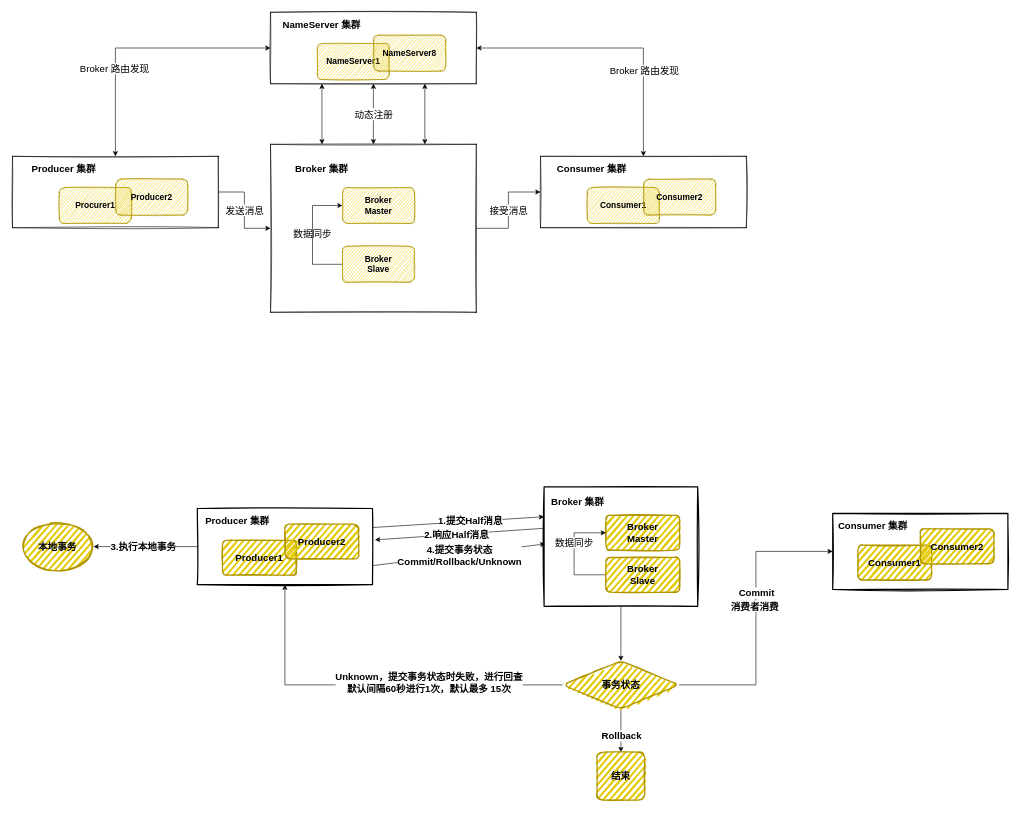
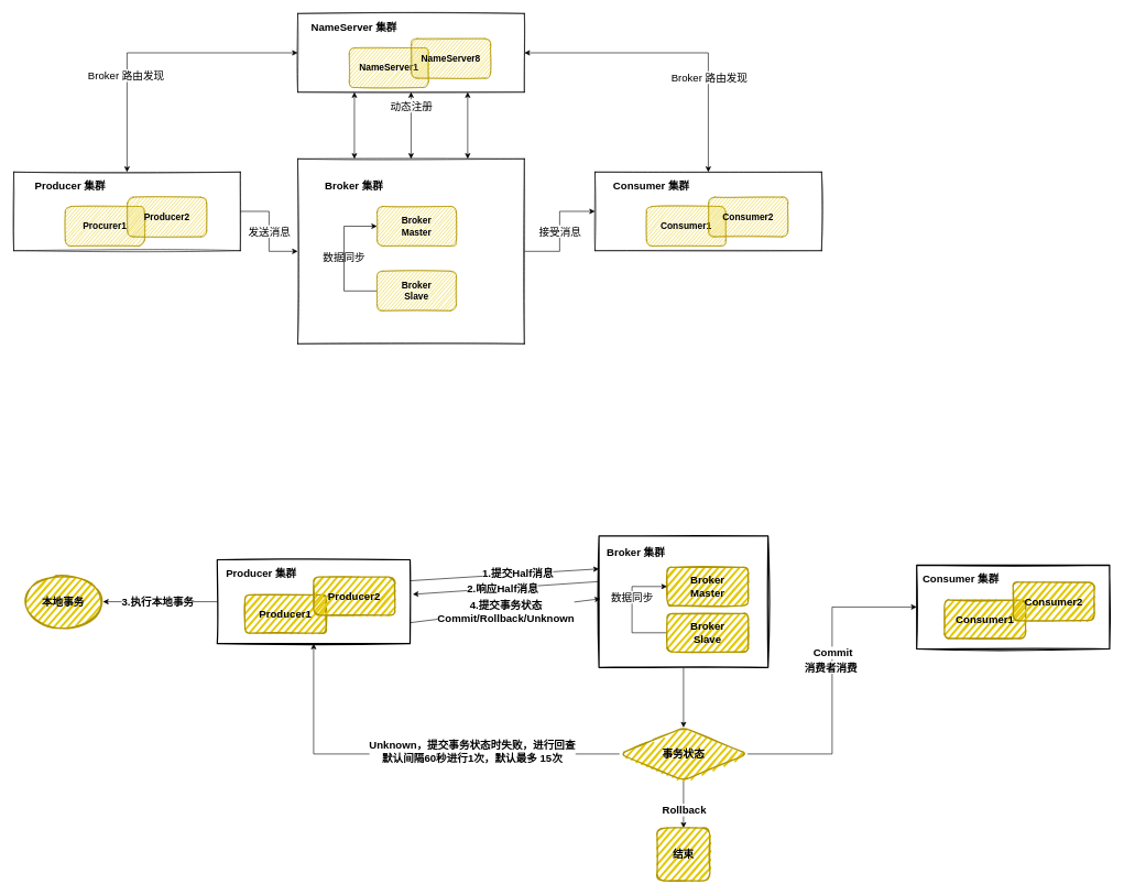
- <mxCell id="26" value="动态注册" style="text;html=1;align=center;verticalAlign=middle;resizable=0;points=[];autosize=1;strokeColor=none;fillColor=none;fontSize=16;" parent="2" vertex="1"><mxGeometry x="561.5" y="160" width="80" height="20" as="geometry" /></mxCell>
+ <mxCell id="26" value="动态注册" style="text;html=1;align=center;verticalAlign=middle;resizable=0;points=[];autosize=1;strokeColor=none;fillColor=none;fontSize=16;" parent="2" vertex="1"><mxGeometry x="561.5" y="130" width="80" height="20" as="geometry" /></mxCell>
